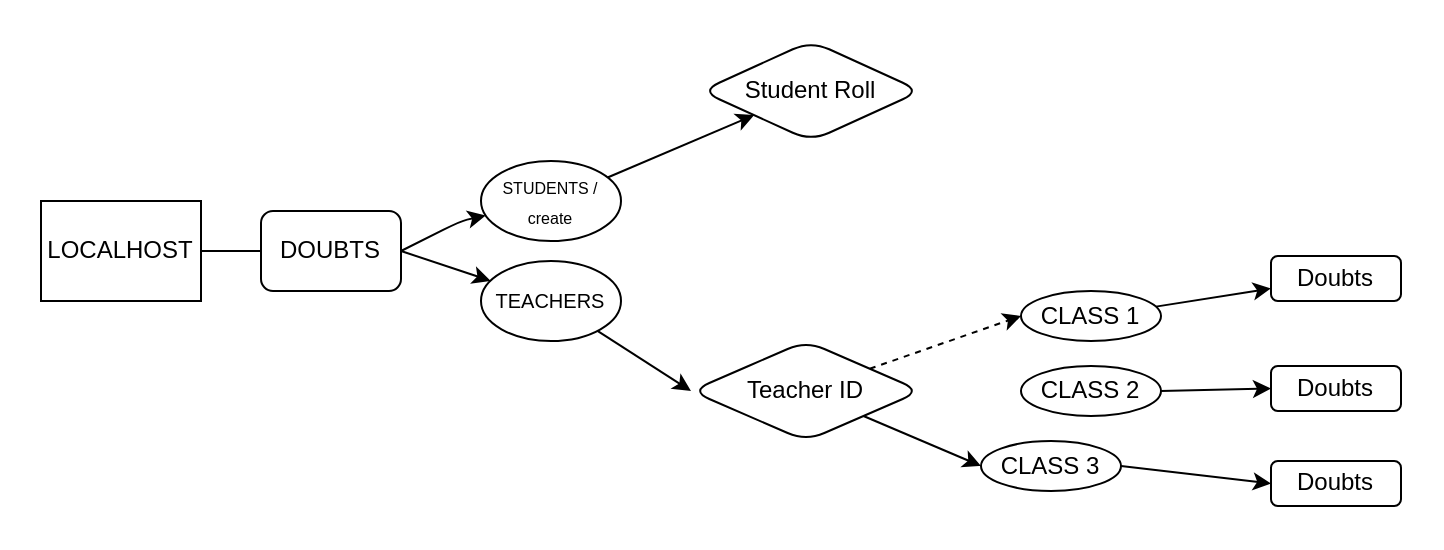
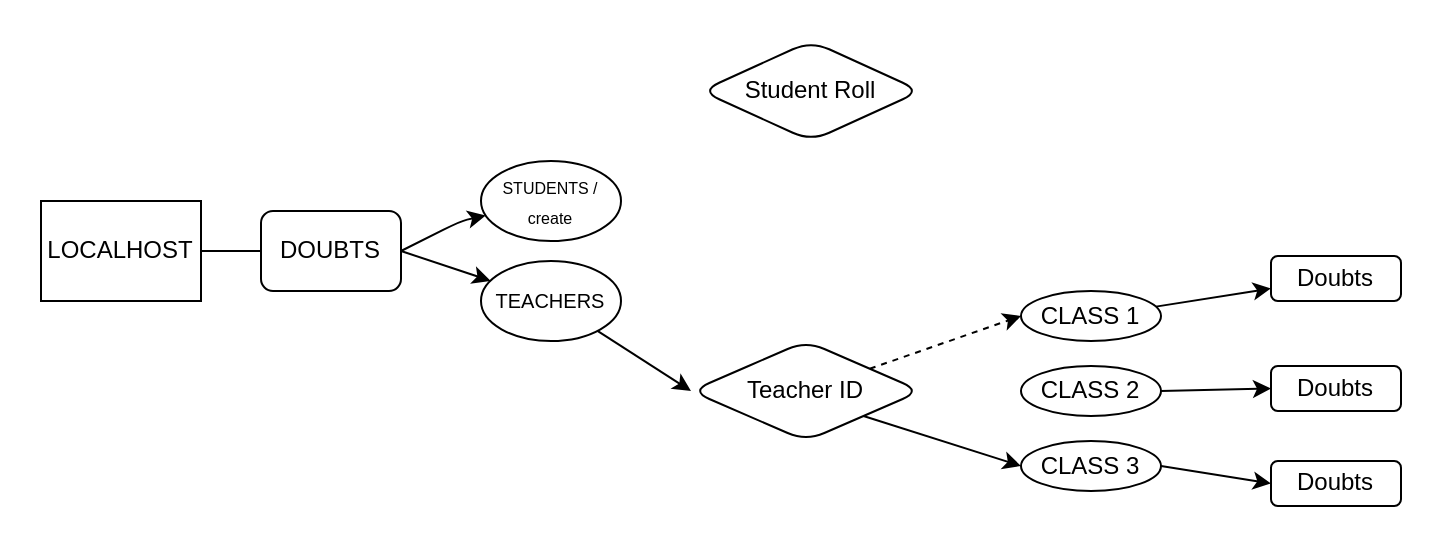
- <mxCell id="5" value="" style="edgeStyle=none;html=1;" edge="1" parent="1" source="6" target="11"><mxGeometry relative="1" as="geometry" /></mxCell>
- <mxCell id="18" value="CLASS 3" style="ellipse;whiteSpace=wrap;html=1;rounded=1;" vertex="1" parent="1"><mxGeometry x="490" y="220" width="70" height="25" as="geometry" /></mxCell>
+ <mxCell id="18" value="CLASS 3" style="ellipse;whiteSpace=wrap;html=1;rounded=1;" vertex="1" parent="1"><mxGeometry x="510" y="220" width="70" height="25" as="geometry" /></mxCell>
